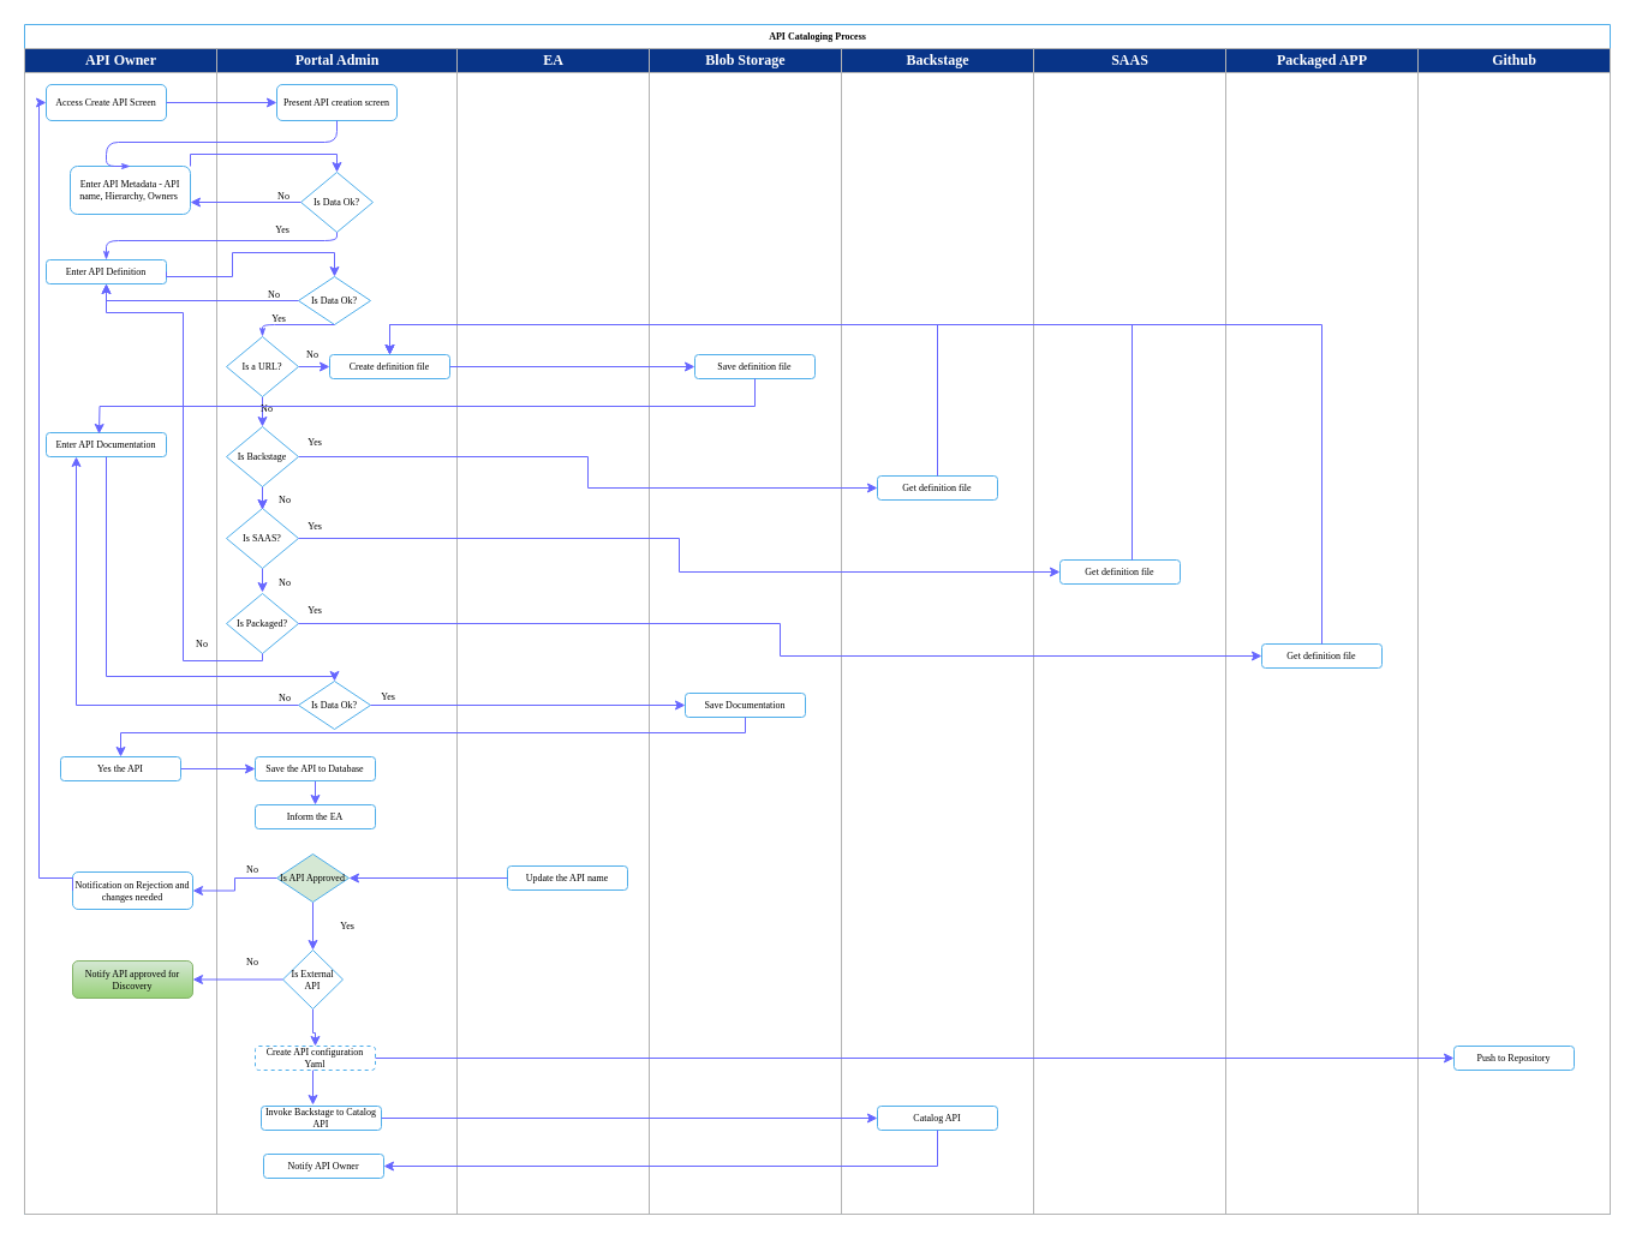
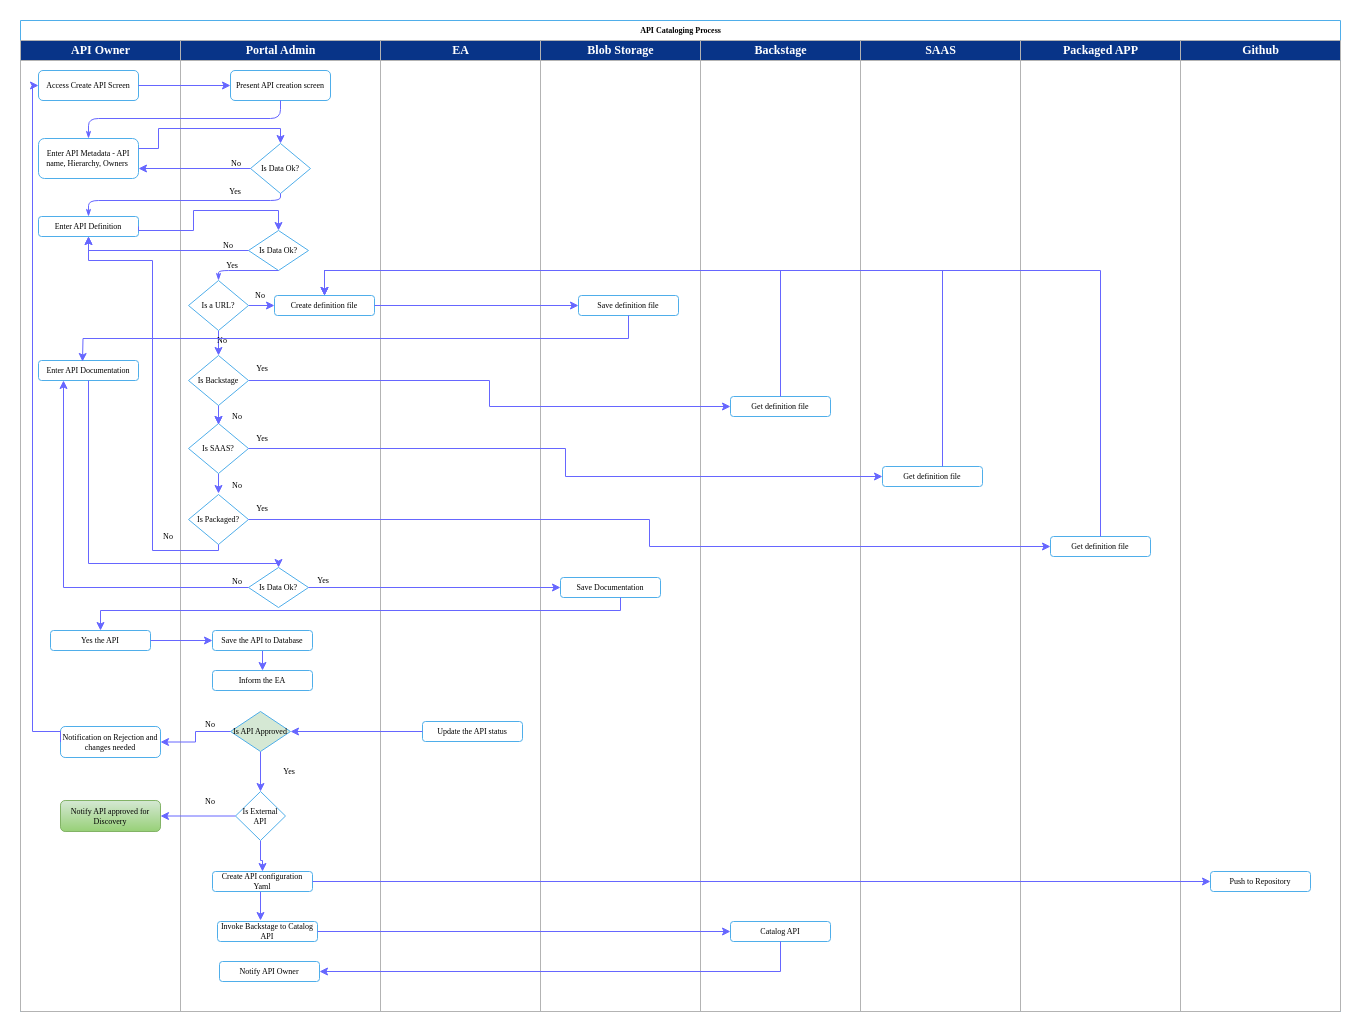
- <mxCell id="5" value="Enter API Metadata - API name, Hierarchy, Owners&amp;nbsp;" style="rounded=1;whiteSpace=wrap;html=1;shadow=0;labelBackgroundColor=none;strokeWidth=1;fontFamily=Montserrat;fontSize=8;align=center;fontSource=https%3A%2F%2Ffonts.googleapis.com%2Fcss%3Ffamily%3DMontserrat;strokeColor=#4FAEEA;" vertex="1" parent="3"><mxGeometry x="38" y="98" width="100" height="40" as="geometry" /></mxCell>
+ <mxCell id="5" value="Enter API Metadata - API name, Hierarchy, Owners&amp;nbsp;" style="rounded=1;whiteSpace=wrap;html=1;shadow=0;labelBackgroundColor=none;strokeWidth=1;fontFamily=Montserrat;fontSize=8;align=center;fontSource=https%3A%2F%2Ffonts.googleapis.com%2Fcss%3Ffamily%3DMontserrat;strokeColor=#4FAEEA;" vertex="1" parent="3"><mxGeometry x="18" y="98" width="100" height="40" as="geometry" /></mxCell>
- <mxCell id="52" value="Save Documentation" style="rounded=1;whiteSpace=wrap;html=1;shadow=0;labelBackgroundColor=none;strokeWidth=1;fontFamily=Montserrat;fontSize=8;align=center;fontSource=https%3A%2F%2Ffonts.googleapis.com%2Fcss%3Ffamily%3DMontserrat;strokeColor=#4FAEEA;" vertex="1" parent="50"><mxGeometry x="30" y="537" width="100" height="20" as="geometry" /></mxCell>
+ <mxCell id="52" value="Save Documentation" style="rounded=1;whiteSpace=wrap;html=1;shadow=0;labelBackgroundColor=none;strokeWidth=1;fontFamily=Montserrat;fontSize=8;align=center;fontSource=https%3A%2F%2Ffonts.googleapis.com%2Fcss%3Ffamily%3DMontserrat;strokeColor=#4FAEEA;" vertex="1" parent="50"><mxGeometry x="20" y="537" width="100" height="20" as="geometry" /></mxCell>
- <mxCell id="49" value="Update the API name" style="rounded=1;whiteSpace=wrap;html=1;shadow=0;labelBackgroundColor=none;strokeWidth=1;fontFamily=Montserrat;fontSize=8;align=center;fontSource=https%3A%2F%2Ffonts.googleapis.com%2Fcss%3Ffamily%3DMontserrat;strokeColor=#4FAEEA;" vertex="1" parent="48"><mxGeometry x="42" y="681" width="100" height="20" as="geometry" /></mxCell>
+ <mxCell id="49" value="Update the API status" style="rounded=1;whiteSpace=wrap;html=1;shadow=0;labelBackgroundColor=none;strokeWidth=1;fontFamily=Montserrat;fontSize=8;align=center;fontSource=https%3A%2F%2Ffonts.googleapis.com%2Fcss%3Ffamily%3DMontserrat;strokeColor=#4FAEEA;" vertex="1" parent="48"><mxGeometry x="42" y="681" width="100" height="20" as="geometry" /></mxCell>
- <mxCell id="45" value="Create API configuration Yaml" style="rounded=1;whiteSpace=wrap;html=1;shadow=0;labelBackgroundColor=none;strokeWidth=1;fontFamily=Montserrat;fontSize=8;align=center;fontSource=https%3A%2F%2Ffonts.googleapis.com%2Fcss%3Ffamily%3DMontserrat;strokeColor=#4FAEEA;dashed=1;" vertex="1" parent="12"><mxGeometry x="32" y="831" width="100" height="20" as="geometry" /></mxCell>
+ <mxCell id="45" value="Create API configuration Yaml" style="rounded=1;whiteSpace=wrap;html=1;shadow=0;labelBackgroundColor=none;strokeWidth=1;fontFamily=Montserrat;fontSize=8;align=center;fontSource=https%3A%2F%2Ffonts.googleapis.com%2Fcss%3Ffamily%3DMontserrat;strokeColor=#4FAEEA;" vertex="1" parent="12"><mxGeometry x="32" y="831" width="100" height="20" as="geometry" /></mxCell>
